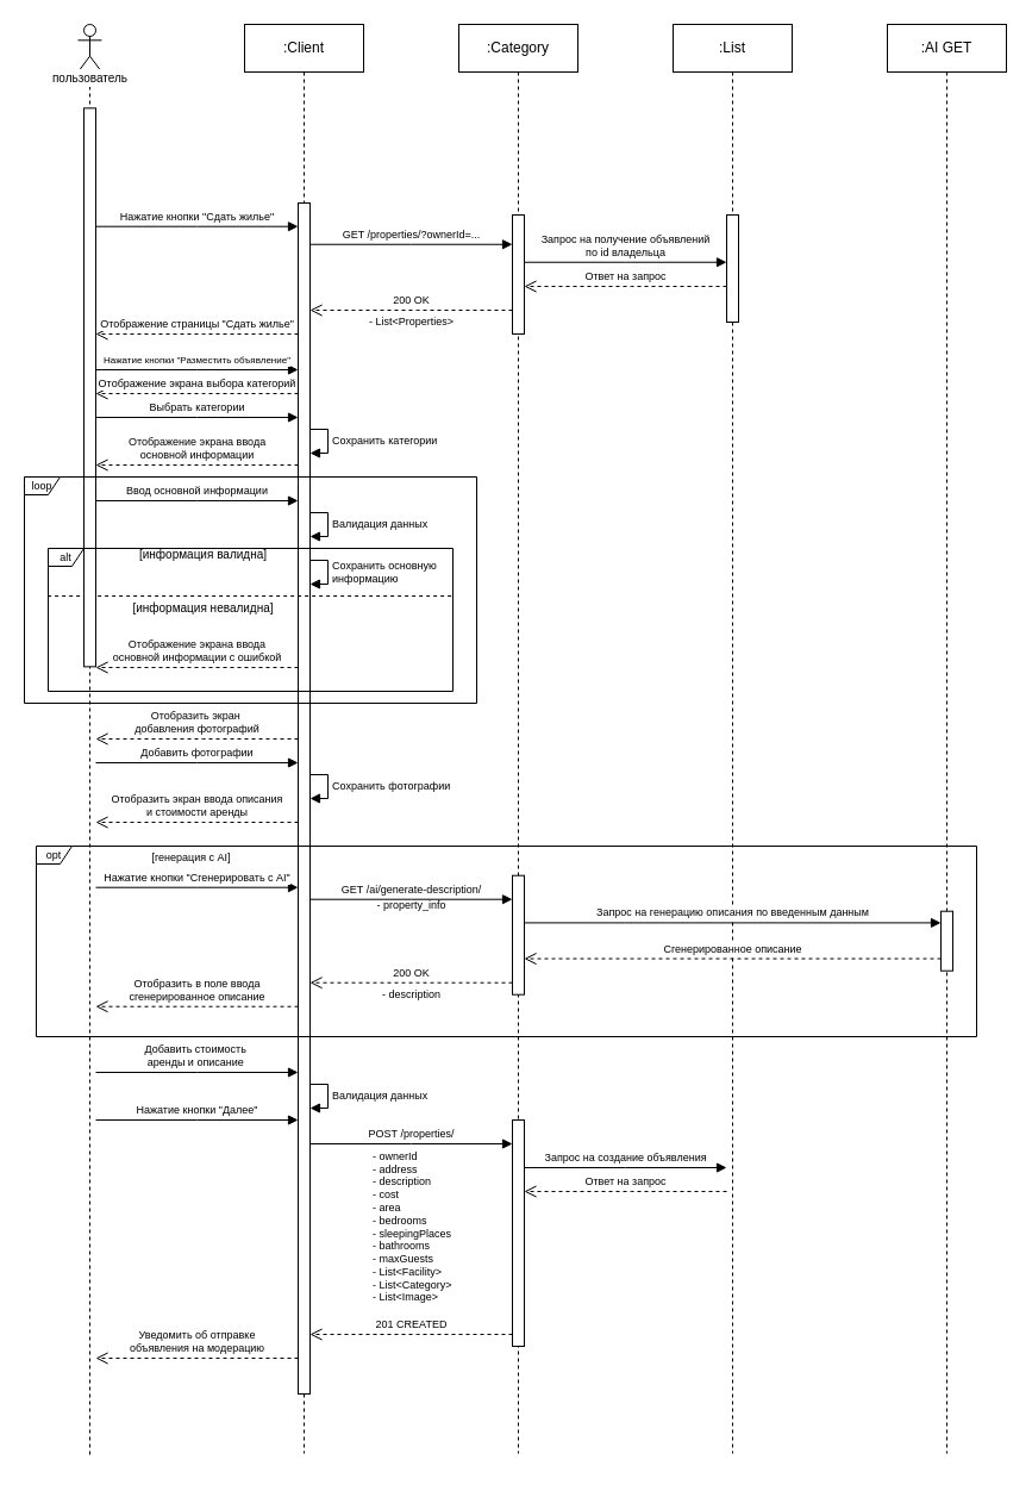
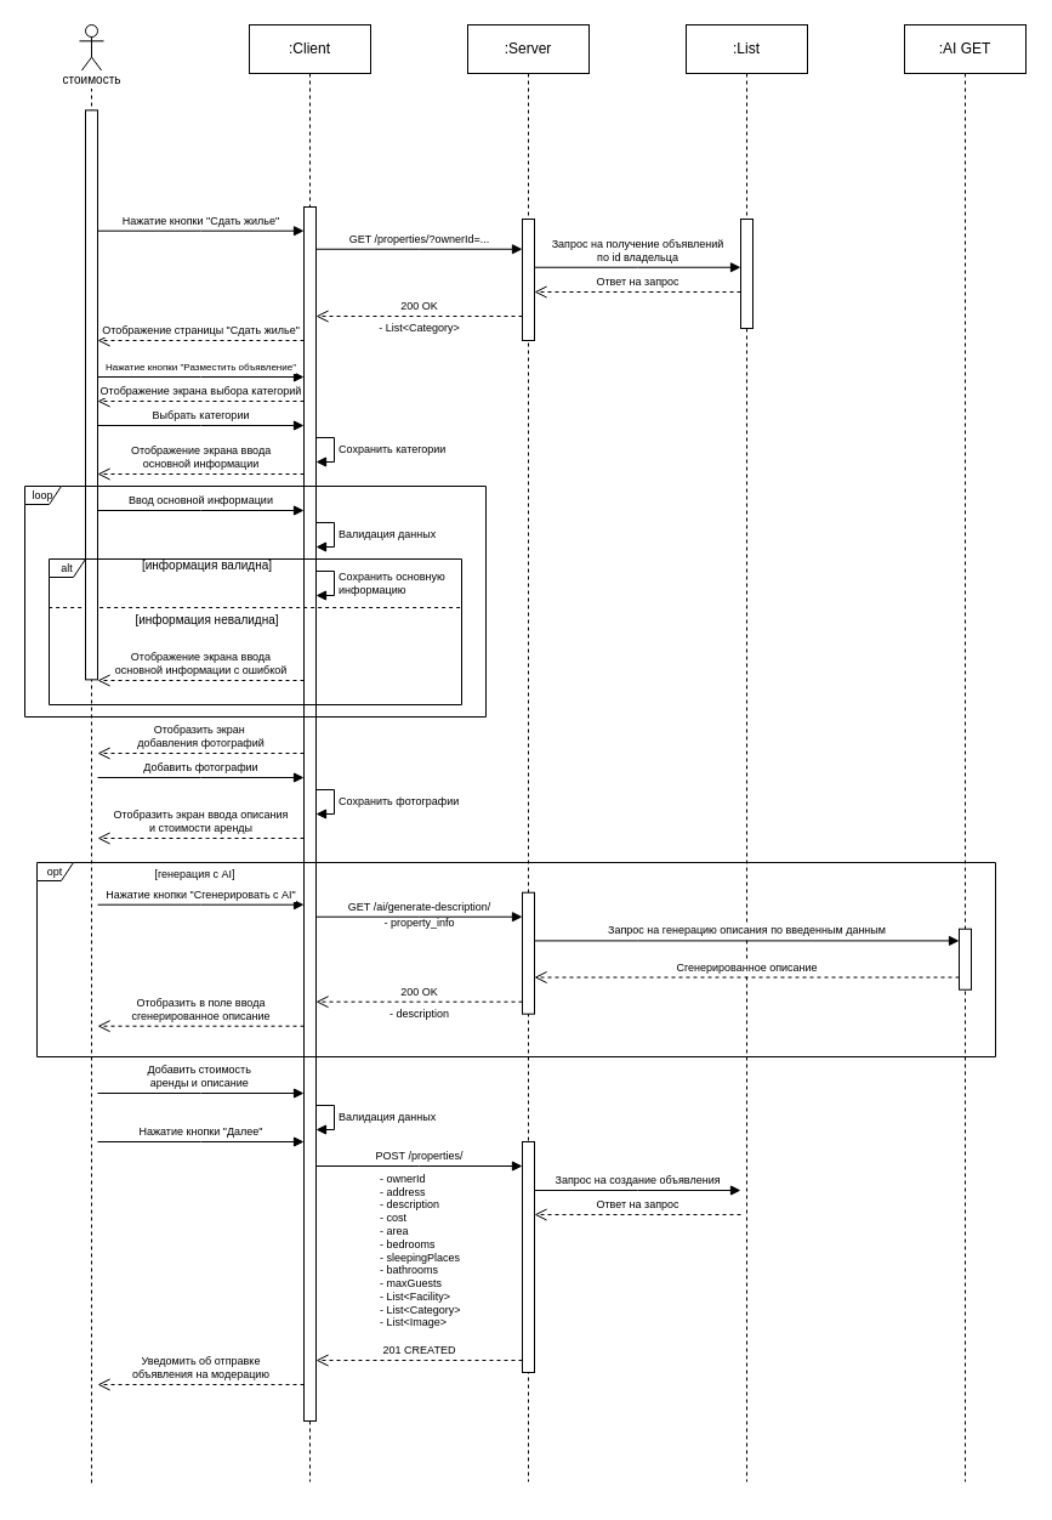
- <mxCell id="4" value=":Category" style="shape=umlLifeline;perimeter=lifelinePerimeter;whiteSpace=wrap;html=1;container=0;dropTarget=0;collapsible=0;recursiveResize=0;outlineConnect=0;portConstraint=eastwest;newEdgeStyle={&quot;edgeStyle&quot;:&quot;elbowEdgeStyle&quot;,&quot;elbow&quot;:&quot;vertical&quot;,&quot;curved&quot;:0,&quot;rounded&quot;:0};" vertex="1" parent="1"><mxGeometry x="385" y="20" width="100" height="1200" as="geometry" /></mxCell>
+ <mxCell id="4" value=":Server" style="shape=umlLifeline;perimeter=lifelinePerimeter;whiteSpace=wrap;html=1;container=0;dropTarget=0;collapsible=0;recursiveResize=0;outlineConnect=0;portConstraint=eastwest;newEdgeStyle={&quot;edgeStyle&quot;:&quot;elbowEdgeStyle&quot;,&quot;elbow&quot;:&quot;vertical&quot;,&quot;curved&quot;:0,&quot;rounded&quot;:0};" vertex="1" parent="1"><mxGeometry x="385" y="20" width="100" height="1200" as="geometry" /></mxCell>
- <mxCell id="57" value="&lt;font size=&quot;1&quot;&gt;пользователь&lt;/font&gt;" style="text;html=1;align=center;verticalAlign=middle;resizable=0;points=[];autosize=1;strokeColor=none;fillColor=none;labelBackgroundColor=default;" vertex="1" parent="54"><mxGeometry y="30.0" width="90" height="30" as="geometry" /></mxCell>
+ <mxCell id="57" value="&lt;font size=&quot;1&quot;&gt;стоимость&lt;/font&gt;" style="text;html=1;align=center;verticalAlign=middle;resizable=0;points=[];autosize=1;strokeColor=none;fillColor=none;labelBackgroundColor=default;" vertex="1" parent="54"><mxGeometry y="30.0" width="90" height="30" as="geometry" /></mxCell>
- <mxCell id="14" value="- List&amp;lt;Properties&amp;gt;" style="text;html=1;align=center;verticalAlign=middle;resizable=0;points=[];autosize=1;strokeColor=none;fillColor=none;fontSize=9;" vertex="1" parent="12"><mxGeometry x="40" width="90" height="20" as="geometry" /></mxCell>
+ <mxCell id="14" value="- List&amp;lt;Category&amp;gt;" style="text;html=1;align=center;verticalAlign=middle;resizable=0;points=[];autosize=1;strokeColor=none;fillColor=none;fontSize=9;" vertex="1" parent="12"><mxGeometry x="40" width="90" height="20" as="geometry" /></mxCell>
